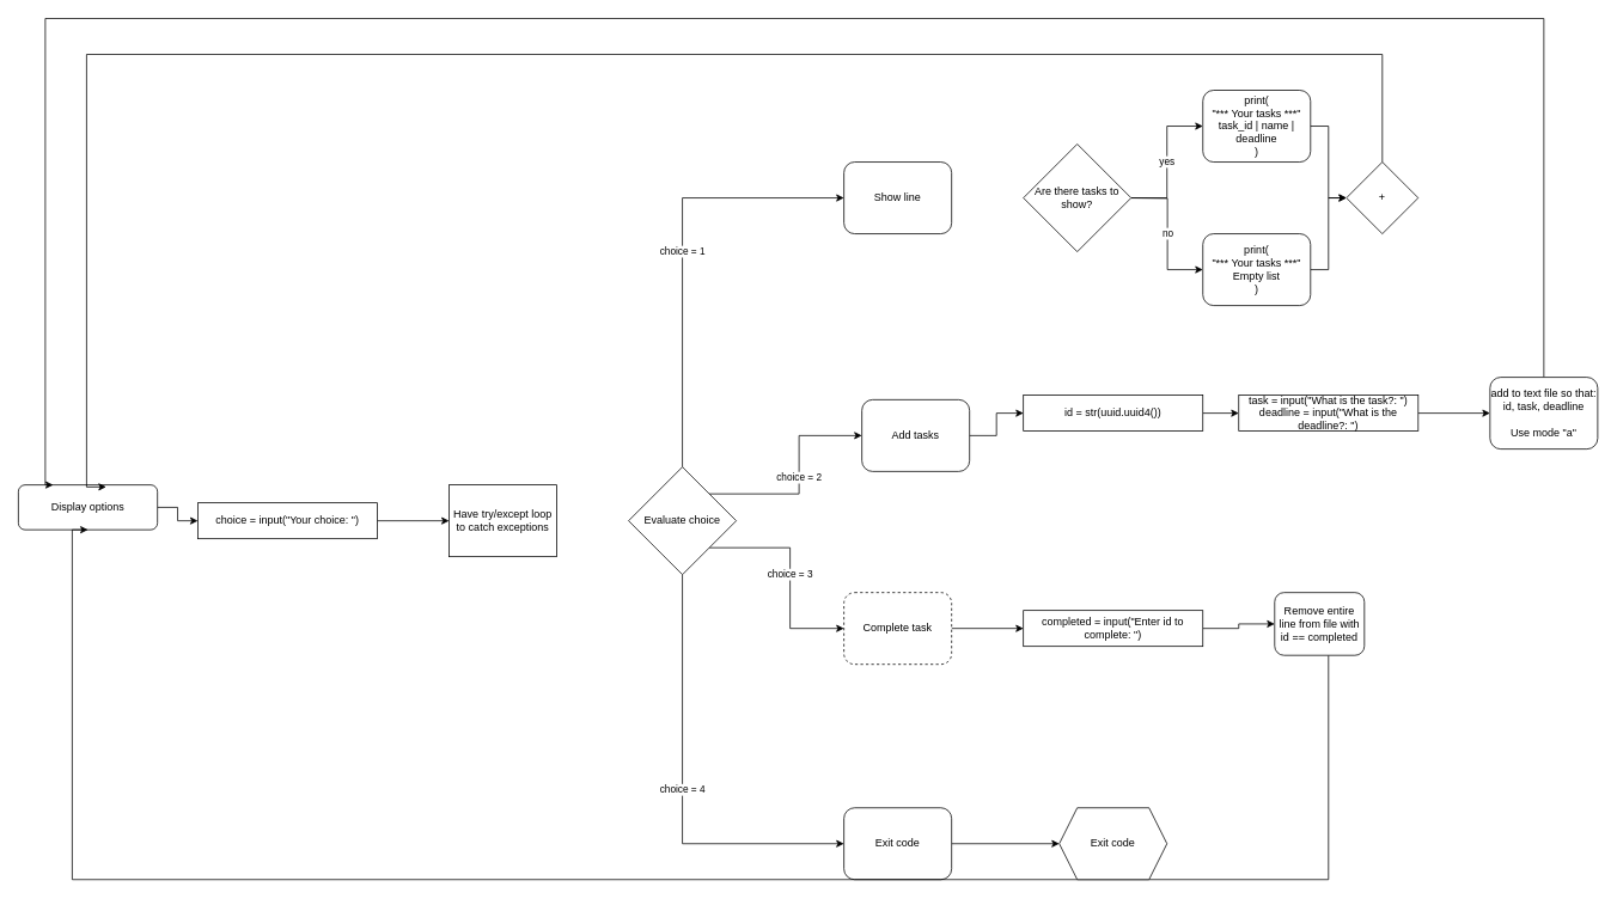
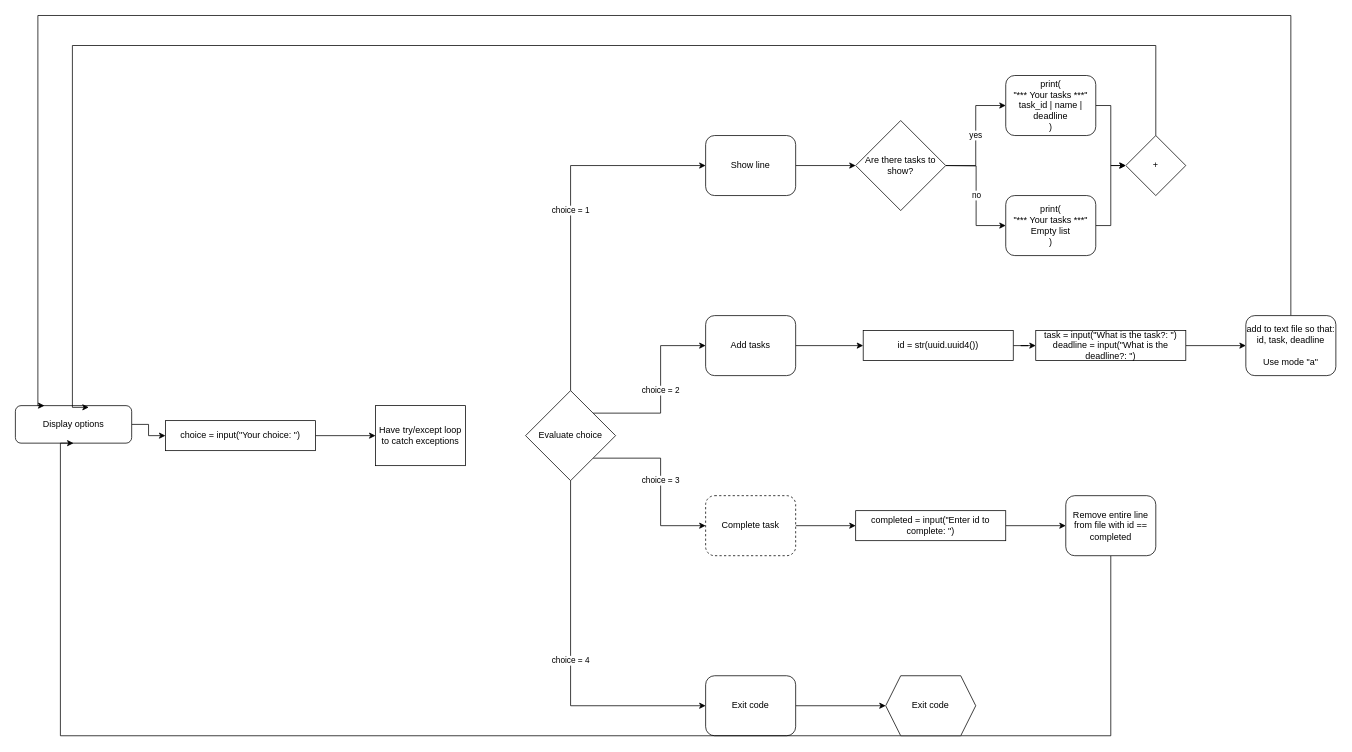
+ <mxCell id="12" style="edgeStyle=orthogonalEdgeStyle;rounded=0;orthogonalLoop=1;jettySize=auto;html=1;entryX=0;entryY=0.5;entryDx=0;entryDy=0;" parent="1" source="13" target="22" edge="1"><mxGeometry relative="1" as="geometry" /></mxCell>
- <mxCell id="28" value="id = str(uuid.uuid4())" style="rounded=0;whiteSpace=wrap;html=1;" parent="1" vertex="1"><mxGeometry x="1140" y="440" width="200" height="40" as="geometry" /></mxCell>
+ <mxCell id="28" value="id = str(uuid.uuid4())" style="rounded=0;whiteSpace=wrap;html=1;" parent="1" vertex="1"><mxGeometry x="1150" y="440" width="200" height="40" as="geometry" /></mxCell>
- <mxCell id="15" value="Add tasks" style="rounded=1;whiteSpace=wrap;html=1;" parent="1" vertex="1"><mxGeometry x="960" y="445" width="120" height="80" as="geometry" /></mxCell>
+ <mxCell id="15" value="Add tasks" style="rounded=1;whiteSpace=wrap;html=1;" parent="1" vertex="1"><mxGeometry x="940" y="420" width="120" height="80" as="geometry" /></mxCell>
- <mxCell id="36" value="Remove entire line from file with id == completed" style="rounded=1;whiteSpace=wrap;html=1;" parent="1" vertex="1"><mxGeometry x="1420" y="660" width="100" height="70" as="geometry" /></mxCell>
+ <mxCell id="36" value="Remove entire line from file with id == completed" style="rounded=1;whiteSpace=wrap;html=1;" parent="1" vertex="1"><mxGeometry x="1420" y="660" width="120" height="80" as="geometry" /></mxCell>
